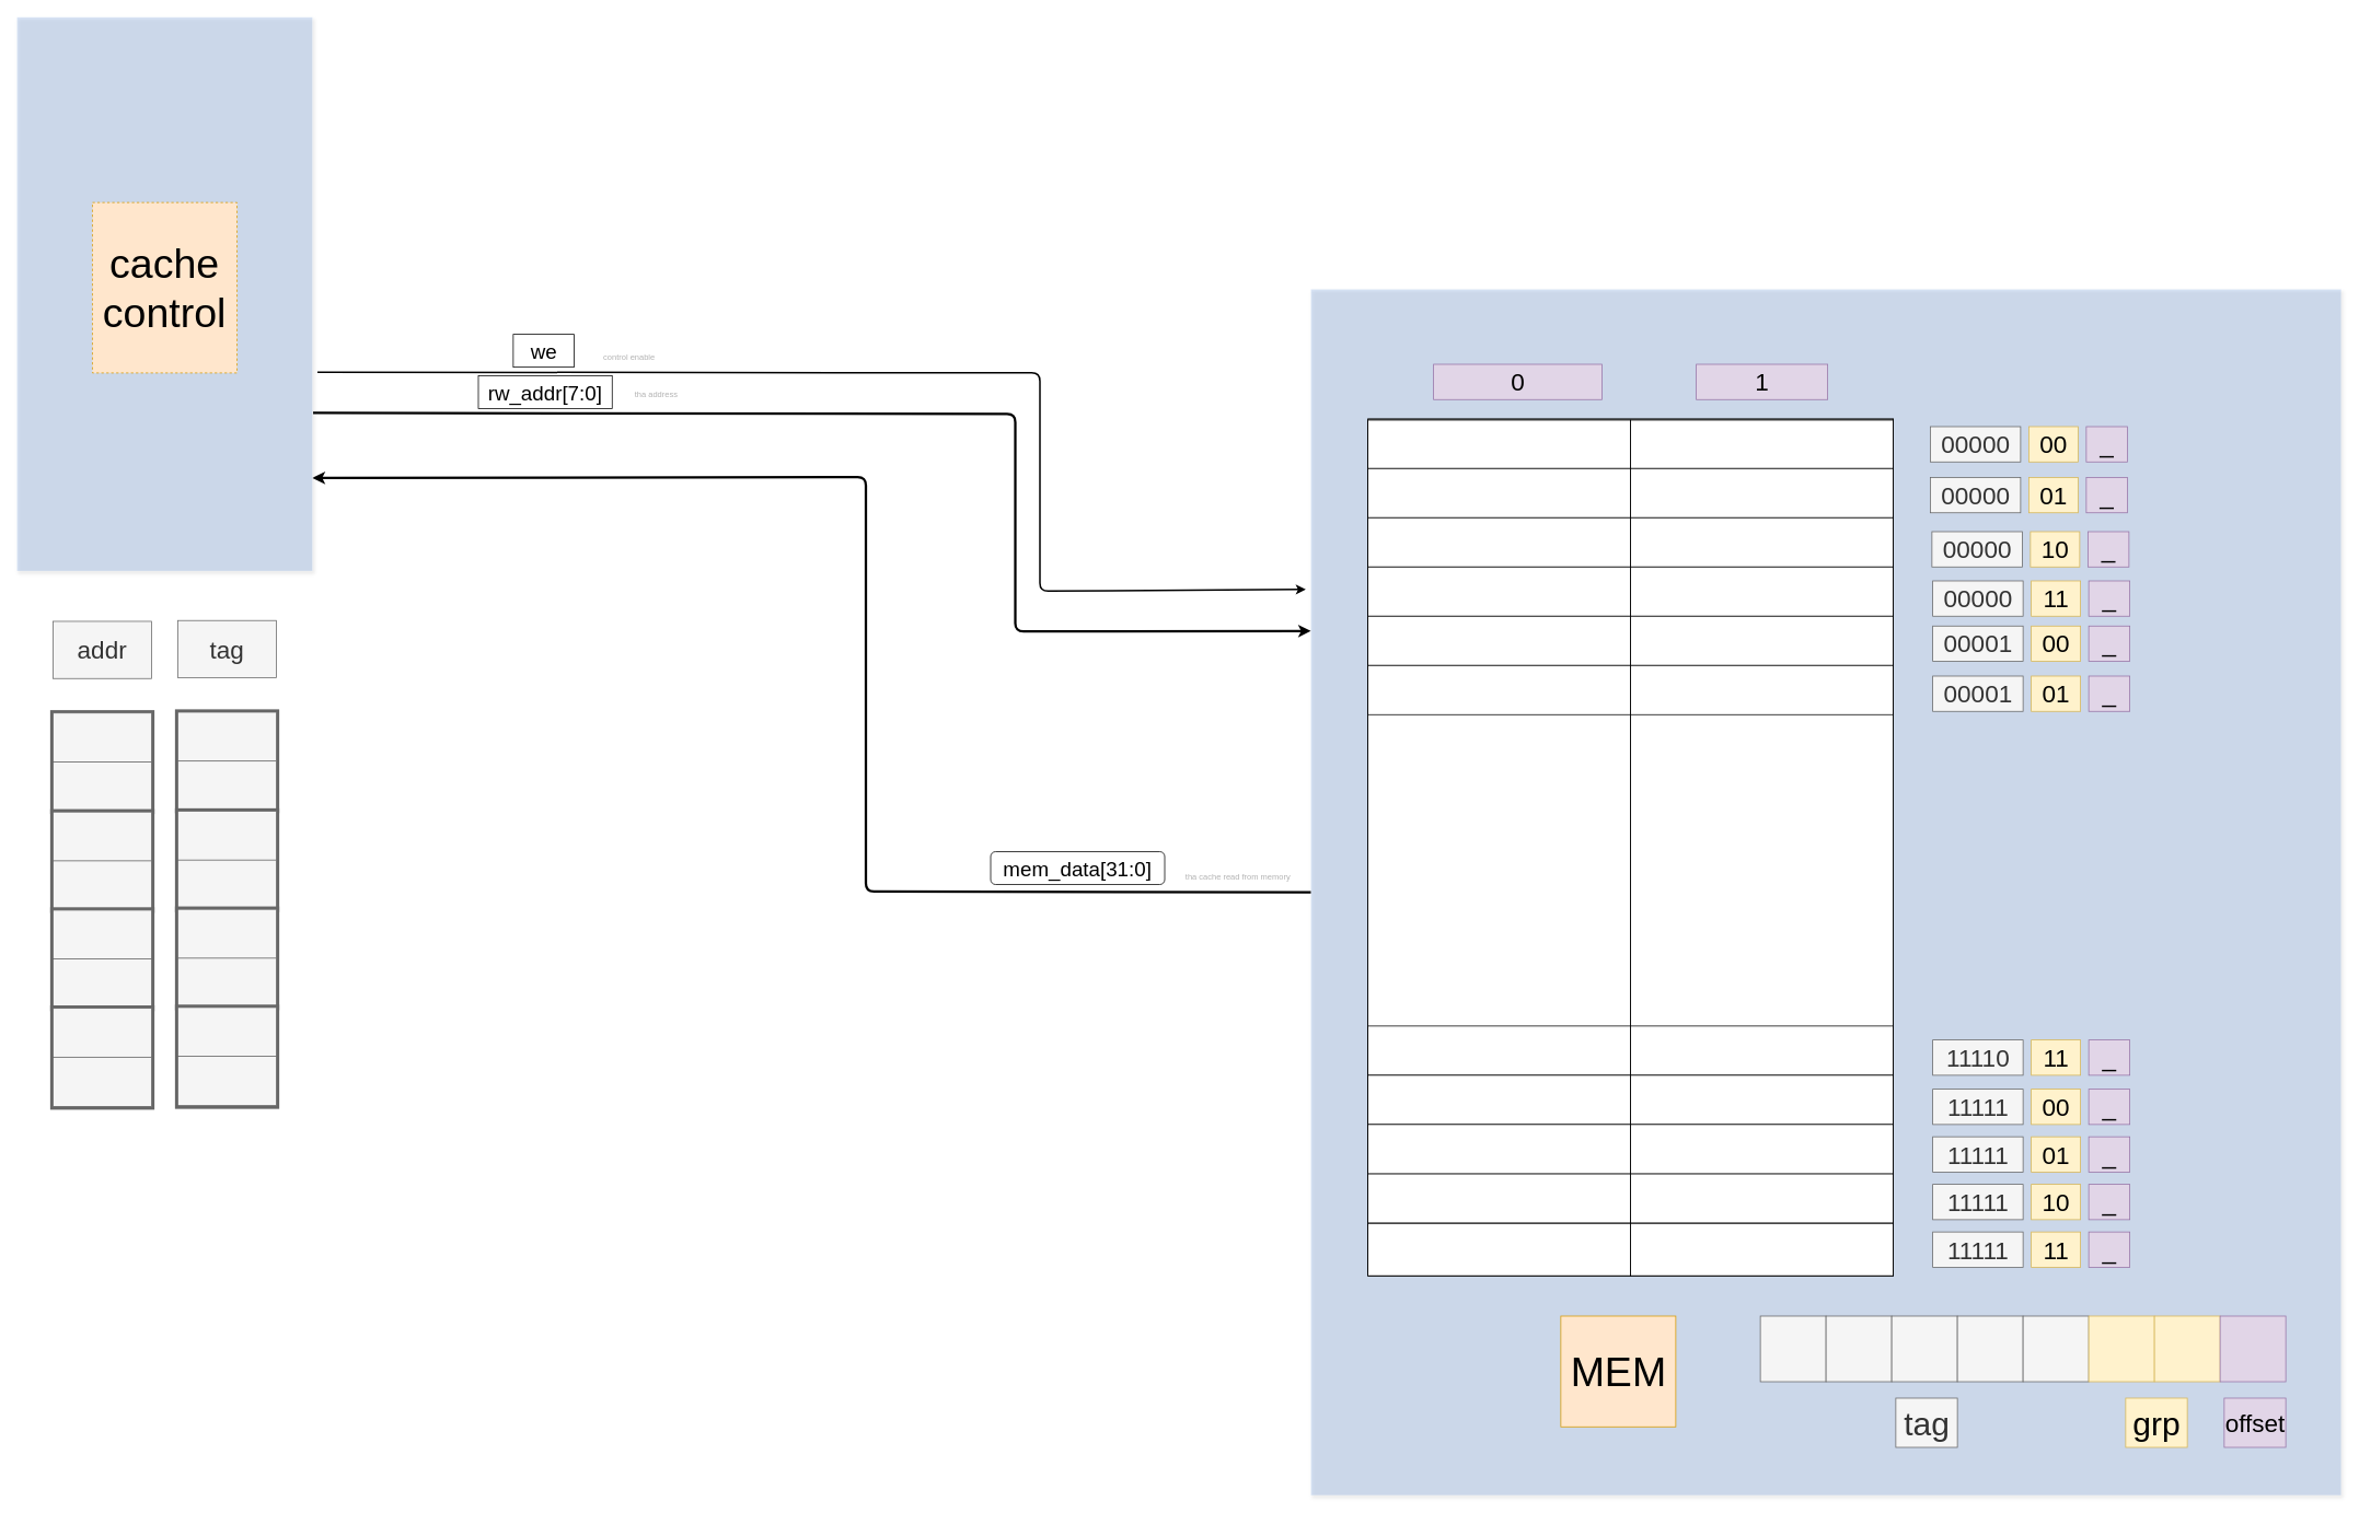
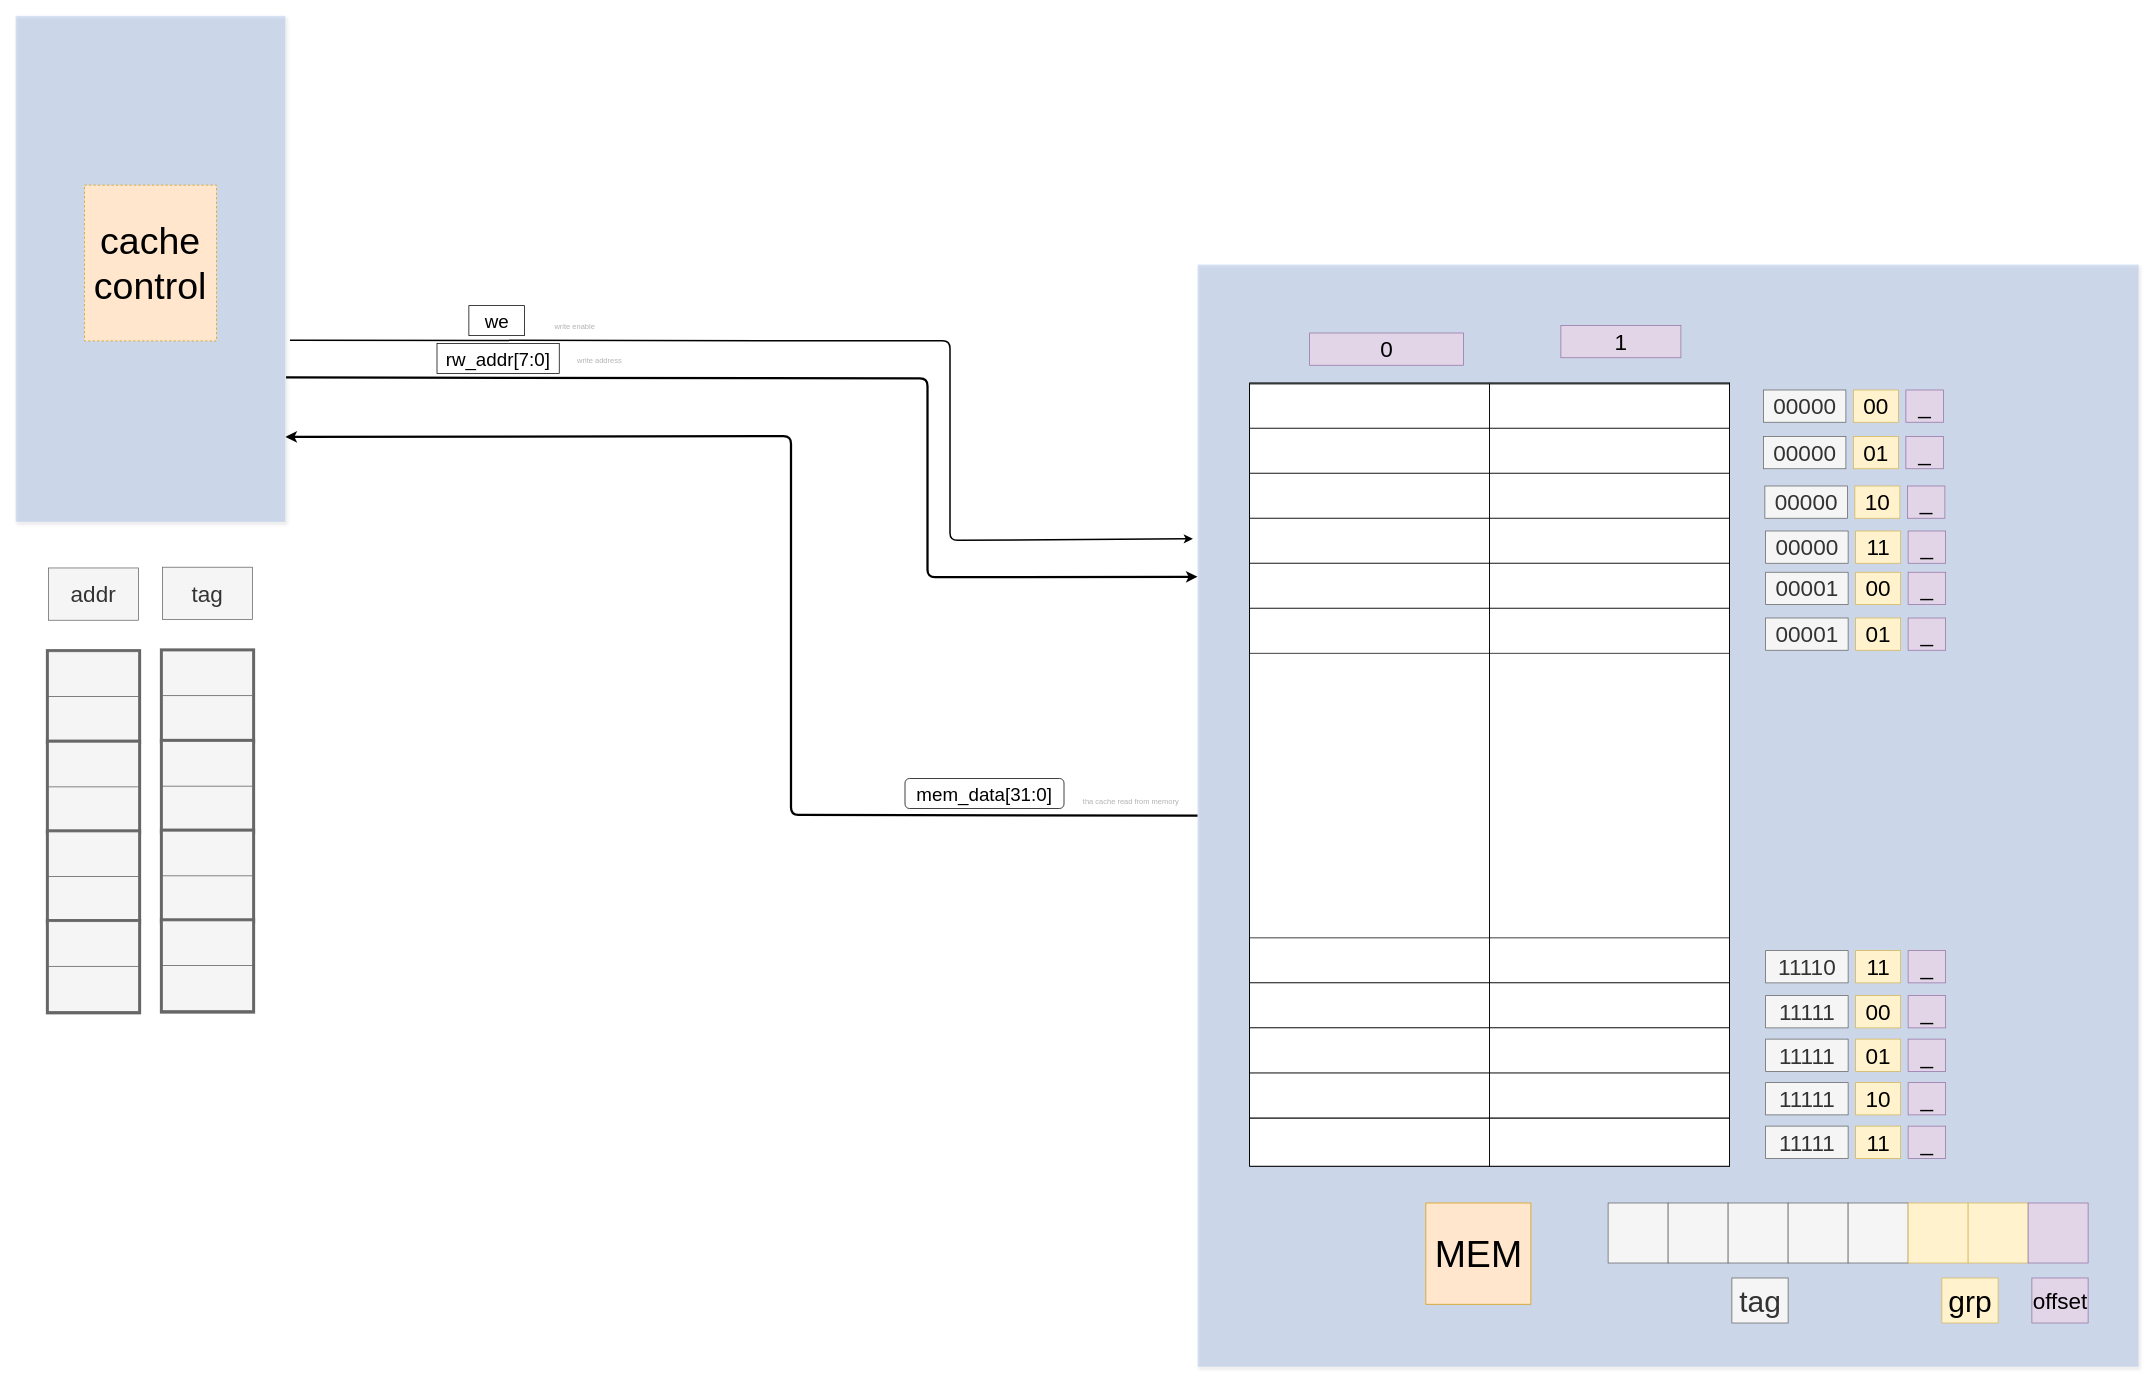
- <mxCell id="121" value="control enable" style="text;html=1;strokeColor=none;fillColor=none;align=center;verticalAlign=middle;whiteSpace=wrap;rounded=0;fontSize=10;fontColor=#B3B3B3;fontFamily=Helvetica;" vertex="1" parent="1"><mxGeometry x="672.5" y="424" width="186" height="20" as="geometry" /></mxCell>
+ <mxCell id="121" value="write enable" style="text;html=1;strokeColor=none;fillColor=none;align=center;verticalAlign=middle;whiteSpace=wrap;rounded=0;fontSize=10;fontColor=#B3B3B3;fontFamily=Helvetica;" vertex="1" parent="1"><mxGeometry x="672.5" y="424" width="186" height="20" as="geometry" /></mxCell>
- <mxCell id="23" value="1" style="text;html=1;strokeColor=#9673a6;fillColor=#e1d5e7;align=center;verticalAlign=middle;whiteSpace=wrap;rounded=0;fontSize=30;" vertex="1" parent="5"><mxGeometry x="469.5" y="91.5" width="160" height="43" as="geometry" /></mxCell>
+ <mxCell id="23" value="1" style="text;html=1;strokeColor=#9673a6;fillColor=#e1d5e7;align=center;verticalAlign=middle;whiteSpace=wrap;rounded=0;fontSize=30;" vertex="1" parent="5"><mxGeometry x="484.5" y="81.5" width="160" height="43" as="geometry" /></mxCell>
- <mxCell id="125" value="tha address" style="text;html=1;strokeColor=none;fillColor=none;align=center;verticalAlign=middle;whiteSpace=wrap;rounded=0;fontSize=10;fontColor=#B3B3B3;fontFamily=Helvetica;" vertex="1" parent="1"><mxGeometry x="706" y="470" width="186" height="20" as="geometry" /></mxCell>
+ <mxCell id="125" value="write address" style="text;html=1;strokeColor=none;fillColor=none;align=center;verticalAlign=middle;whiteSpace=wrap;rounded=0;fontSize=10;fontColor=#B3B3B3;fontFamily=Helvetica;" vertex="1" parent="1"><mxGeometry x="706" y="470" width="186" height="20" as="geometry" /></mxCell>
